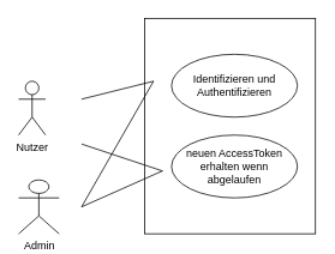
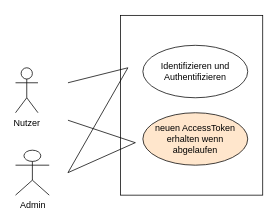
- <mxCell id="4" value="neuen AccessToken erhalten wenn abgelaufen" style="ellipse;whiteSpace=wrap;html=1;" parent="1" vertex="1"><mxGeometry x="190" y="150" width="140" height="70" as="geometry" /></mxCell>
+ <mxCell id="4" value="neuen AccessToken erhalten wenn abgelaufen" style="ellipse;whiteSpace=wrap;html=1;fillColor=#ffe6cc;" parent="1" vertex="1"><mxGeometry x="190" y="150" width="140" height="70" as="geometry" /></mxCell>
